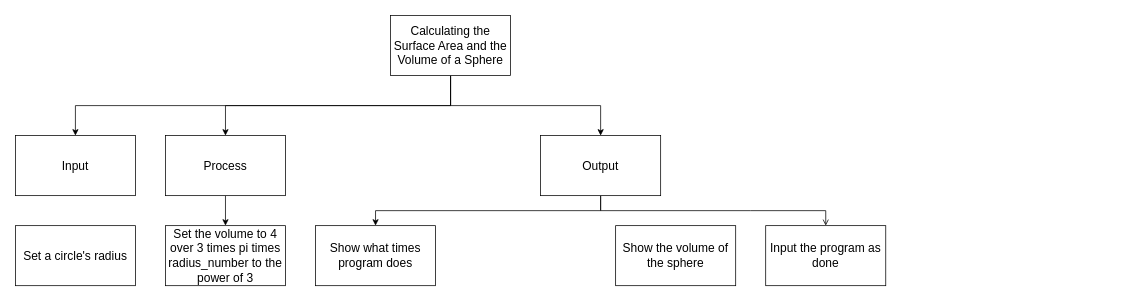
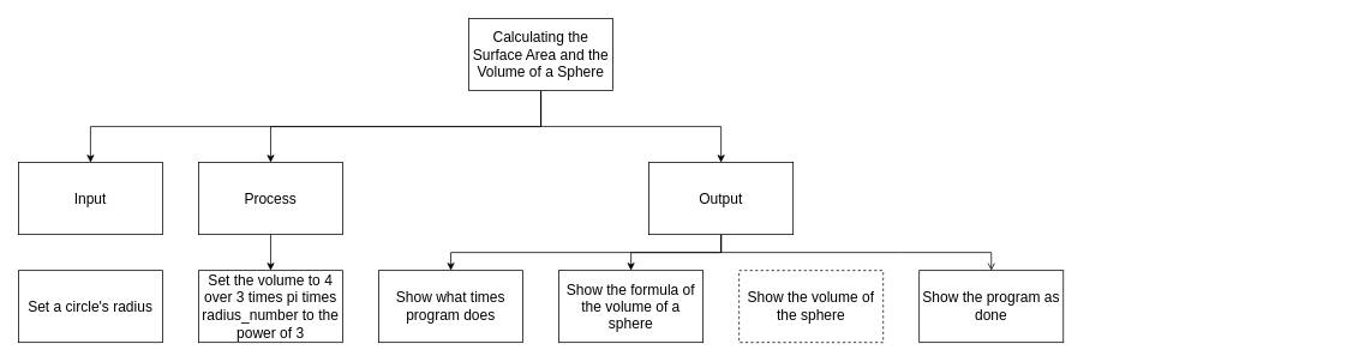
+ <mxCell id="11" style="edgeStyle=orthogonalEdgeStyle;html=1;entryX=0.5;entryY=0;entryDx=0;entryDy=0;rounded=0;" parent="1" source="12" target="17" edge="1"><mxGeometry relative="1" as="geometry" /></mxCell>
+ <mxCell id="17" value="Show the formula of the volume of a sphere" style="rounded=0;whiteSpace=wrap;html=1;fontSize=16;" parent="1" vertex="1"><mxGeometry x="620" y="300" width="160" height="80" as="geometry" /></mxCell>
- <mxCell id="18" value="Show the volume of the sphere" style="rounded=0;whiteSpace=wrap;html=1;fontSize=16;" parent="1" vertex="1"><mxGeometry x="820" y="300" width="160" height="80" as="geometry" /></mxCell>
+ <mxCell id="18" value="Show the volume of the sphere" style="rounded=0;whiteSpace=wrap;html=1;fontSize=16;dashed=1;" parent="1" vertex="1"><mxGeometry x="820" y="300" width="160" height="80" as="geometry" /></mxCell>
- <mxCell id="14" value="Input the program as done" style="rounded=0;whiteSpace=wrap;html=1;fontSize=16;" parent="1" vertex="1"><mxGeometry x="1020" y="300" width="160" height="80" as="geometry" /></mxCell>
+ <mxCell id="14" value="Show the program as done" style="rounded=0;whiteSpace=wrap;html=1;fontSize=16;" parent="1" vertex="1"><mxGeometry x="1020" y="300" width="160" height="80" as="geometry" /></mxCell>
